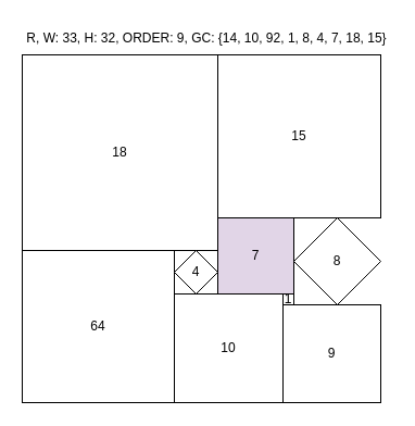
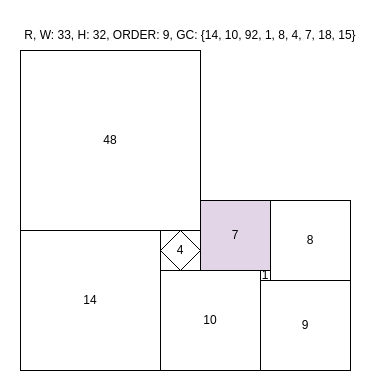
- <mxCell id="4" value="15" style="rounded=0;whiteSpace=wrap;html=1;" parent="1" vertex="1"><mxGeometry x="200" y="50" width="150" height="150" as="geometry" /></mxCell>
- <mxCell id="3" value="18" style="rounded=0;whiteSpace=wrap;html=1;" parent="1" vertex="1"><mxGeometry x="20" y="50" width="180" height="180" as="geometry" /></mxCell>
+ <mxCell id="3" value="48" style="rounded=0;whiteSpace=wrap;html=1;" parent="1" vertex="1"><mxGeometry x="20" y="50" width="180" height="180" as="geometry" /></mxCell>
- <mxCell id="6" value="8" style="rhombus;whiteSpace=wrap;html=1;" parent="1" vertex="1"><mxGeometry x="270" y="200" width="80" height="80" as="geometry" /></mxCell>
+ <mxCell id="6" value="8" style="rounded=0;whiteSpace=wrap;html=1;" parent="1" vertex="1"><mxGeometry x="270" y="200" width="80" height="80" as="geometry" /></mxCell>
- <mxCell id="7" value="64" style="rounded=0;whiteSpace=wrap;html=1;" parent="1" vertex="1"><mxGeometry x="20" y="230" width="140" height="140" as="geometry" /></mxCell>
+ <mxCell id="7" value="14" style="rounded=0;whiteSpace=wrap;html=1;" parent="1" vertex="1"><mxGeometry x="20" y="230" width="140" height="140" as="geometry" /></mxCell>
